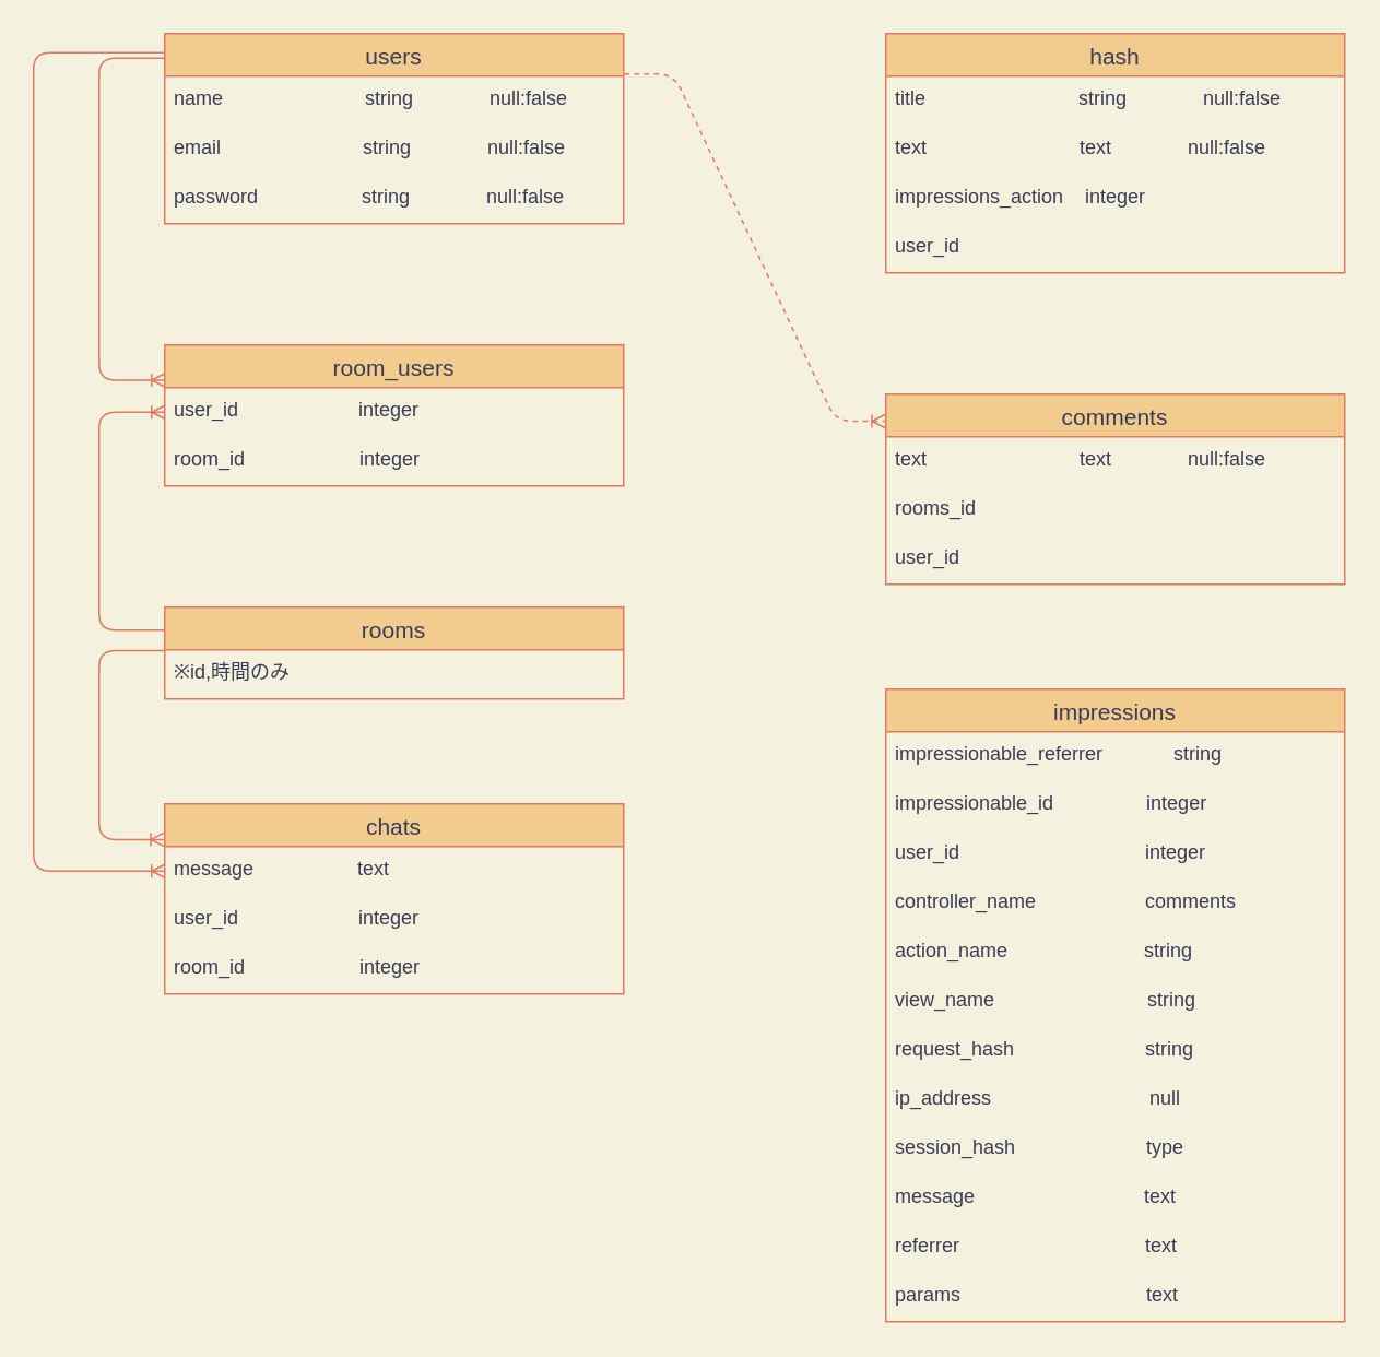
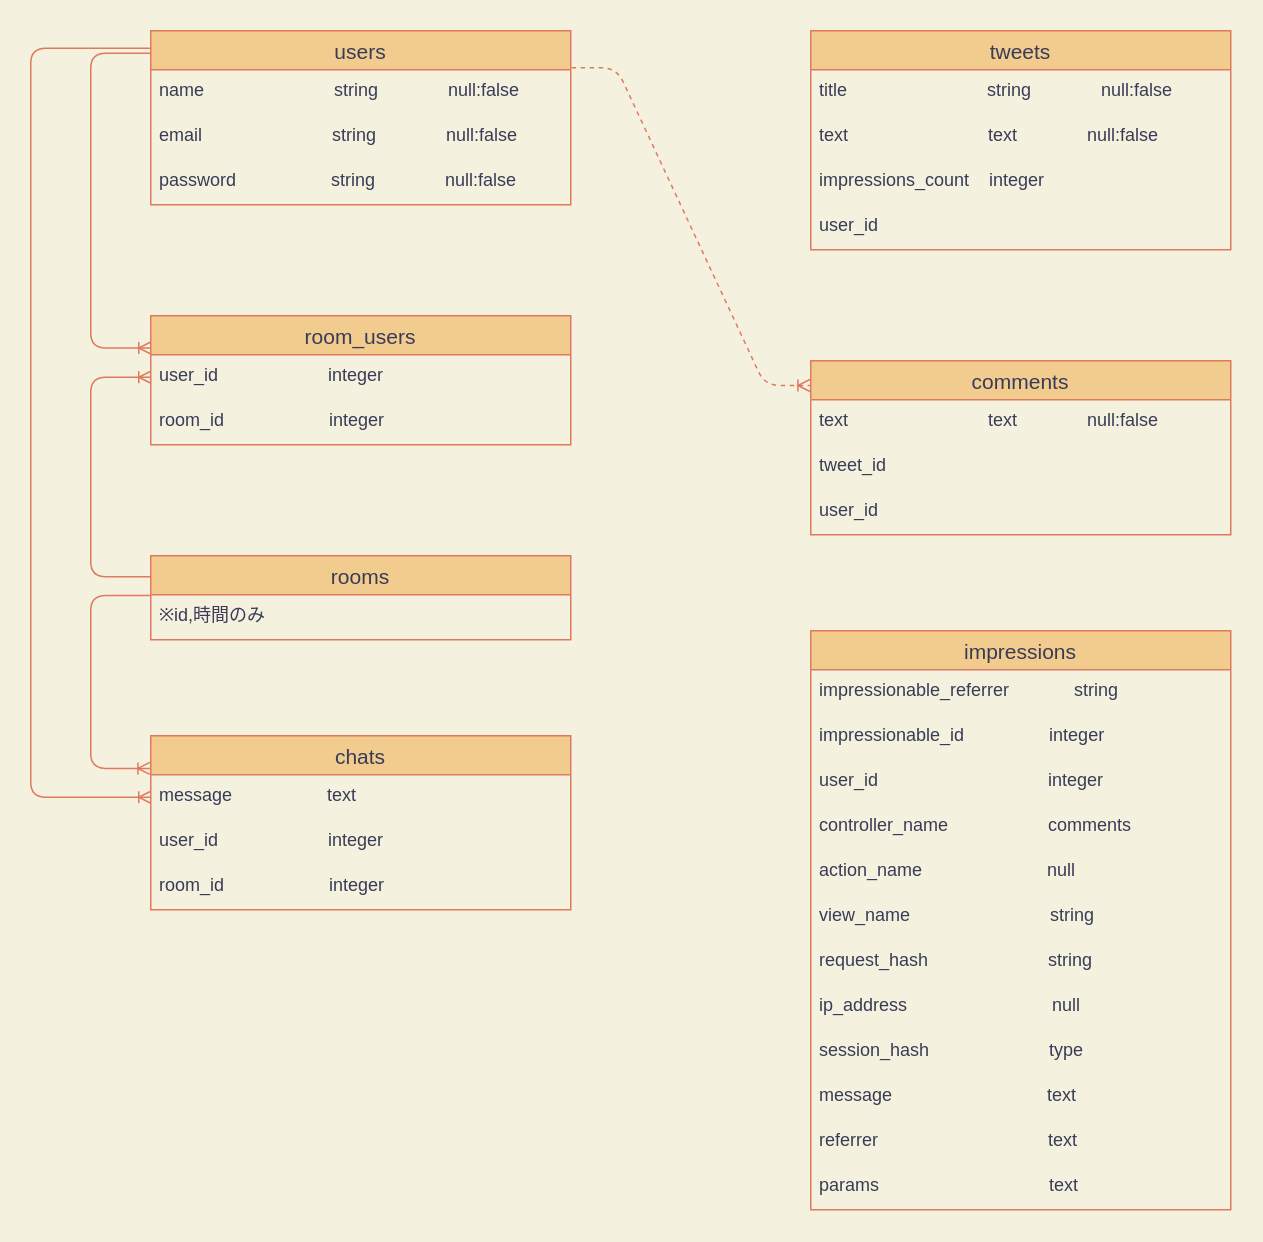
- <mxCell id="6" value="hash" style="swimlane;fontStyle=0;childLayout=stackLayout;horizontal=1;startSize=26;horizontalStack=0;resizeParent=1;resizeParentMax=0;resizeLast=0;collapsible=1;marginBottom=0;align=center;fontSize=14;strokeColor=#E07A5F;strokeWidth=1;fillColor=#F2CC8F;fontColor=#393C56;" parent="1" vertex="1"><mxGeometry x="540" y="20" width="280" height="146" as="geometry" /></mxCell>
+ <mxCell id="6" value="tweets" style="swimlane;fontStyle=0;childLayout=stackLayout;horizontal=1;startSize=26;horizontalStack=0;resizeParent=1;resizeParentMax=0;resizeLast=0;collapsible=1;marginBottom=0;align=center;fontSize=14;strokeColor=#E07A5F;strokeWidth=1;fillColor=#F2CC8F;fontColor=#393C56;" parent="1" vertex="1"><mxGeometry x="540" y="20" width="280" height="146" as="geometry" /></mxCell>
- <mxCell id="9" value="impressions_action    integer" style="text;strokeColor=none;fillColor=none;spacingLeft=4;spacingRight=4;overflow=hidden;rotatable=0;points=[[0,0.5],[1,0.5]];portConstraint=eastwest;fontSize=12;fontColor=#393C56;" parent="6" vertex="1"><mxGeometry y="86" width="280" height="30" as="geometry" /></mxCell>
+ <mxCell id="9" value="impressions_count    integer" style="text;strokeColor=none;fillColor=none;spacingLeft=4;spacingRight=4;overflow=hidden;rotatable=0;points=[[0,0.5],[1,0.5]];portConstraint=eastwest;fontSize=12;fontColor=#393C56;" parent="6" vertex="1"><mxGeometry y="86" width="280" height="30" as="geometry" /></mxCell>
- <mxCell id="13" value="rooms_id" style="text;strokeColor=none;fillColor=none;spacingLeft=4;spacingRight=4;overflow=hidden;rotatable=0;points=[[0,0.5],[1,0.5]];portConstraint=eastwest;fontSize=12;fontColor=#393C56;" vertex="1" parent="11"><mxGeometry y="56" width="280" height="30" as="geometry" /></mxCell>
+ <mxCell id="13" value="tweet_id" style="text;strokeColor=none;fillColor=none;spacingLeft=4;spacingRight=4;overflow=hidden;rotatable=0;points=[[0,0.5],[1,0.5]];portConstraint=eastwest;fontSize=12;fontColor=#393C56;" vertex="1" parent="11"><mxGeometry y="56" width="280" height="30" as="geometry" /></mxCell>
- <mxCell id="29" value="action_name                         string" style="text;strokeColor=none;fillColor=none;spacingLeft=4;spacingRight=4;overflow=hidden;rotatable=0;points=[[0,0.5],[1,0.5]];portConstraint=eastwest;fontSize=12;fontColor=#393C56;" vertex="1" parent="24"><mxGeometry y="146" width="280" height="30" as="geometry" /></mxCell>
+ <mxCell id="29" value="action_name                         null" style="text;strokeColor=none;fillColor=none;spacingLeft=4;spacingRight=4;overflow=hidden;rotatable=0;points=[[0,0.5],[1,0.5]];portConstraint=eastwest;fontSize=12;fontColor=#393C56;" vertex="1" parent="24"><mxGeometry y="146" width="280" height="30" as="geometry" /></mxCell>
